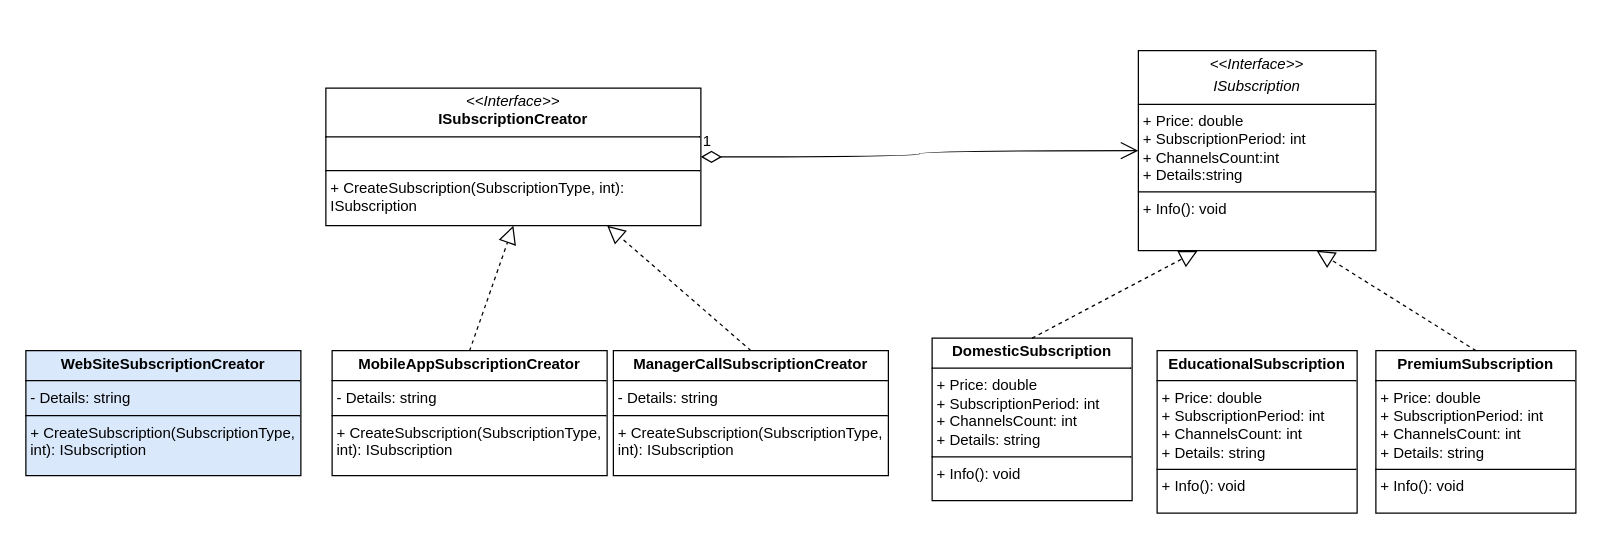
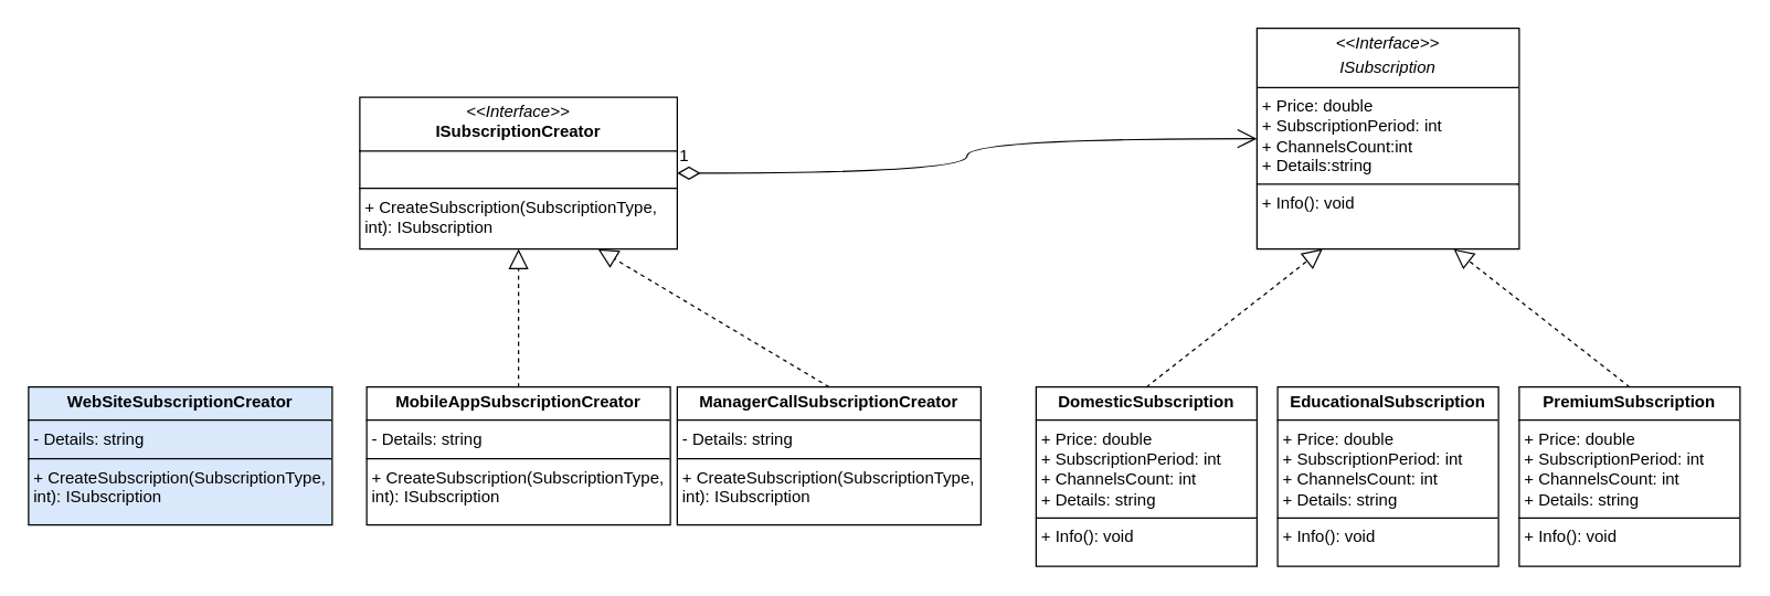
- <mxCell id="2" value="&lt;p style=&quot;margin:0px;margin-top:4px;text-align:center;&quot;&gt;&lt;i&gt;&amp;lt;&amp;lt;Interface&amp;gt;&amp;gt;&lt;/i&gt;&lt;/p&gt;&lt;p style=&quot;margin:0px;margin-top:4px;text-align:center;&quot;&gt;&lt;i&gt;ISubscription&lt;/i&gt;&lt;/p&gt;&lt;hr size=&quot;1&quot; style=&quot;border-style:solid;&quot;&gt;&lt;p style=&quot;margin:0px;margin-left:4px;&quot;&gt;+&amp;nbsp;&lt;span style=&quot;background-color: initial;&quot;&gt;Price:&amp;nbsp;&lt;/span&gt;&lt;span style=&quot;background-color: initial;&quot;&gt;double&lt;/span&gt;&lt;/p&gt;&lt;p style=&quot;margin:0px;margin-left:4px;&quot;&gt;+&amp;nbsp;SubscriptionPeriod&lt;span style=&quot;background-color: initial;&quot;&gt;:&amp;nbsp;&lt;/span&gt;&lt;span style=&quot;background-color: initial;&quot;&gt;int&lt;/span&gt;&lt;/p&gt;&lt;p style=&quot;margin:0px;margin-left:4px;&quot;&gt;&lt;span style=&quot;background-color: initial;&quot;&gt;+&amp;nbsp;&lt;/span&gt;&lt;span style=&quot;background-color: initial;&quot;&gt;ChannelsCount:&lt;/span&gt;&lt;span style=&quot;background-color: initial;&quot;&gt;int&lt;/span&gt;&lt;/p&gt;&lt;p style=&quot;margin:0px;margin-left:4px;&quot;&gt;&lt;span style=&quot;background-color: initial;&quot;&gt;+&amp;nbsp;&lt;/span&gt;&lt;span style=&quot;background-color: initial;&quot;&gt;Details:&lt;/span&gt;&lt;span style=&quot;background-color: initial;&quot;&gt;string&lt;/span&gt;&lt;/p&gt;&lt;hr size=&quot;1&quot; style=&quot;border-style:solid;&quot;&gt;&lt;p style=&quot;margin:0px;margin-left:4px;&quot;&gt;+ Info(): void&lt;br&gt;&lt;/p&gt;" style="verticalAlign=top;align=left;overflow=fill;html=1;whiteSpace=wrap;" parent="1" vertex="1"><mxGeometry x="910" y="40" width="190" height="160" as="geometry" /></mxCell>
+ <mxCell id="2" value="&lt;p style=&quot;margin:0px;margin-top:4px;text-align:center;&quot;&gt;&lt;i&gt;&amp;lt;&amp;lt;Interface&amp;gt;&amp;gt;&lt;/i&gt;&lt;/p&gt;&lt;p style=&quot;margin:0px;margin-top:4px;text-align:center;&quot;&gt;&lt;i&gt;ISubscription&lt;/i&gt;&lt;/p&gt;&lt;hr size=&quot;1&quot; style=&quot;border-style:solid;&quot;&gt;&lt;p style=&quot;margin:0px;margin-left:4px;&quot;&gt;+&amp;nbsp;&lt;span style=&quot;background-color: initial;&quot;&gt;Price:&amp;nbsp;&lt;/span&gt;&lt;span style=&quot;background-color: initial;&quot;&gt;double&lt;/span&gt;&lt;/p&gt;&lt;p style=&quot;margin:0px;margin-left:4px;&quot;&gt;+&amp;nbsp;SubscriptionPeriod&lt;span style=&quot;background-color: initial;&quot;&gt;:&amp;nbsp;&lt;/span&gt;&lt;span style=&quot;background-color: initial;&quot;&gt;int&lt;/span&gt;&lt;/p&gt;&lt;p style=&quot;margin:0px;margin-left:4px;&quot;&gt;&lt;span style=&quot;background-color: initial;&quot;&gt;+&amp;nbsp;&lt;/span&gt;&lt;span style=&quot;background-color: initial;&quot;&gt;ChannelsCount:&lt;/span&gt;&lt;span style=&quot;background-color: initial;&quot;&gt;int&lt;/span&gt;&lt;/p&gt;&lt;p style=&quot;margin:0px;margin-left:4px;&quot;&gt;&lt;span style=&quot;background-color: initial;&quot;&gt;+&amp;nbsp;&lt;/span&gt;&lt;span style=&quot;background-color: initial;&quot;&gt;Details:&lt;/span&gt;&lt;span style=&quot;background-color: initial;&quot;&gt;string&lt;/span&gt;&lt;/p&gt;&lt;hr size=&quot;1&quot; style=&quot;border-style:solid;&quot;&gt;&lt;p style=&quot;margin:0px;margin-left:4px;&quot;&gt;+ Info(): void&lt;br&gt;&lt;/p&gt;" style="verticalAlign=top;align=left;overflow=fill;html=1;whiteSpace=wrap;" parent="1" vertex="1"><mxGeometry x="910" y="20" width="190" height="160" as="geometry" /></mxCell>
- <mxCell id="8" value="&lt;p style=&quot;margin:0px;margin-top:4px;text-align:center;&quot;&gt;&lt;i&gt;&amp;lt;&amp;lt;Interface&amp;gt;&amp;gt;&lt;/i&gt;&lt;br&gt;&lt;b&gt;ISubscriptionCreator&lt;/b&gt;&lt;br&gt;&lt;/p&gt;&lt;hr size=&quot;1&quot; style=&quot;border-style:solid;&quot;&gt;&lt;p style=&quot;margin:0px;margin-left:4px;&quot;&gt;&lt;br&gt;&lt;/p&gt;&lt;hr size=&quot;1&quot; style=&quot;border-style:solid;&quot;&gt;&lt;p style=&quot;margin:0px;margin-left:4px;&quot;&gt;+ CreateSubscription(SubscriptionType, int): ISubscription&lt;br&gt;&lt;br&gt;&lt;/p&gt;" style="verticalAlign=top;align=left;overflow=fill;html=1;whiteSpace=wrap;" parent="1" vertex="1"><mxGeometry x="260" y="70" width="300" height="110" as="geometry" /></mxCell>
+ <mxCell id="8" value="&lt;p style=&quot;margin:0px;margin-top:4px;text-align:center;&quot;&gt;&lt;i&gt;&amp;lt;&amp;lt;Interface&amp;gt;&amp;gt;&lt;/i&gt;&lt;br&gt;&lt;b&gt;ISubscriptionCreator&lt;/b&gt;&lt;br&gt;&lt;/p&gt;&lt;hr size=&quot;1&quot; style=&quot;border-style:solid;&quot;&gt;&lt;p style=&quot;margin:0px;margin-left:4px;&quot;&gt;&lt;br&gt;&lt;/p&gt;&lt;hr size=&quot;1&quot; style=&quot;border-style:solid;&quot;&gt;&lt;p style=&quot;margin:0px;margin-left:4px;&quot;&gt;+ CreateSubscription(SubscriptionType, int): ISubscription&lt;br&gt;&lt;br&gt;&lt;/p&gt;" style="verticalAlign=top;align=left;overflow=fill;html=1;whiteSpace=wrap;" parent="1" vertex="1"><mxGeometry x="260" y="70" width="230" height="110" as="geometry" /></mxCell>
- <mxCell id="3" value="&lt;p style=&quot;margin:0px;margin-top:4px;text-align:center;&quot;&gt;&lt;b&gt;DomesticSubscription&lt;/b&gt;&lt;br&gt;&lt;/p&gt;&lt;hr size=&quot;1&quot; style=&quot;border-style:solid;&quot;&gt;&lt;p style=&quot;margin:0px;margin-left:4px;&quot;&gt;+ Price: double&lt;/p&gt;&lt;p style=&quot;margin:0px;margin-left:4px;&quot;&gt;+ SubscriptionPeriod: int&lt;br&gt;&lt;/p&gt;&lt;p style=&quot;margin:0px;margin-left:4px;&quot;&gt;+ ChannelsCount: int&lt;br&gt;&lt;/p&gt;&lt;p style=&quot;margin:0px;margin-left:4px;&quot;&gt;+ Details: string&lt;br&gt;&lt;/p&gt;&lt;hr size=&quot;1&quot; style=&quot;border-style:solid;&quot;&gt;&lt;p style=&quot;margin:0px;margin-left:4px;&quot;&gt;+ Info(): void&lt;/p&gt;" style="verticalAlign=top;align=left;overflow=fill;html=1;whiteSpace=wrap;" parent="1" vertex="1"><mxGeometry x="745" y="270" width="160" height="130" as="geometry" /></mxCell>
+ <mxCell id="3" value="&lt;p style=&quot;margin:0px;margin-top:4px;text-align:center;&quot;&gt;&lt;b&gt;DomesticSubscription&lt;/b&gt;&lt;br&gt;&lt;/p&gt;&lt;hr size=&quot;1&quot; style=&quot;border-style:solid;&quot;&gt;&lt;p style=&quot;margin:0px;margin-left:4px;&quot;&gt;+ Price: double&lt;/p&gt;&lt;p style=&quot;margin:0px;margin-left:4px;&quot;&gt;+ SubscriptionPeriod: int&lt;br&gt;&lt;/p&gt;&lt;p style=&quot;margin:0px;margin-left:4px;&quot;&gt;+ ChannelsCount: int&lt;br&gt;&lt;/p&gt;&lt;p style=&quot;margin:0px;margin-left:4px;&quot;&gt;+ Details: string&lt;br&gt;&lt;/p&gt;&lt;hr size=&quot;1&quot; style=&quot;border-style:solid;&quot;&gt;&lt;p style=&quot;margin:0px;margin-left:4px;&quot;&gt;+ Info(): void&lt;/p&gt;" style="verticalAlign=top;align=left;overflow=fill;html=1;whiteSpace=wrap;" parent="1" vertex="1"><mxGeometry x="750" y="280" width="160" height="130" as="geometry" /></mxCell>
